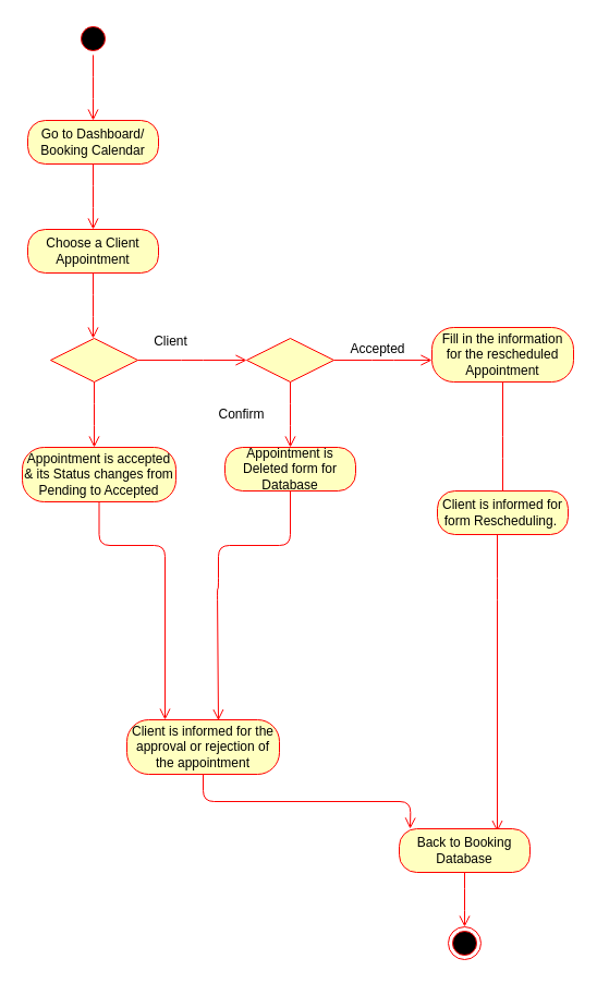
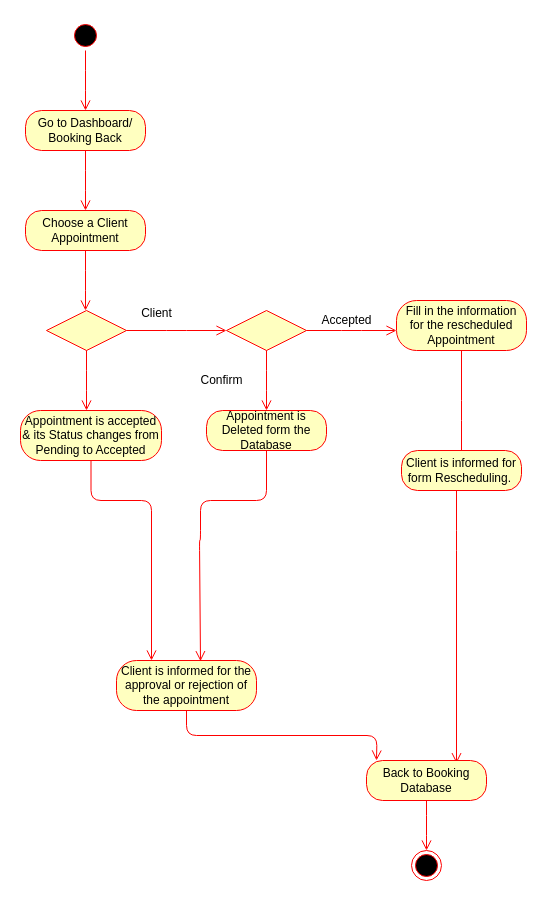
- <mxCell id="4" value="Go to Dashboard/ Booking Calendar" style="rounded=1;whiteSpace=wrap;html=1;arcSize=40;fontColor=#000000;fillColor=#ffffc0;strokeColor=#ff0000;" parent="1" vertex="1"><mxGeometry x="25" y="110" width="120" height="40" as="geometry" /></mxCell>
+ <mxCell id="4" value="Go to Dashboard/ Booking Back" style="rounded=1;whiteSpace=wrap;html=1;arcSize=40;fontColor=#000000;fillColor=#ffffc0;strokeColor=#ff0000;" parent="1" vertex="1"><mxGeometry x="25" y="110" width="120" height="40" as="geometry" /></mxCell>
- <mxCell id="21" value="Appointment is Deleted form for Database" style="rounded=1;whiteSpace=wrap;html=1;arcSize=40;fontColor=#000000;fillColor=#ffffc0;strokeColor=#ff0000;" parent="1" vertex="1"><mxGeometry x="206" y="410" width="120" height="40" as="geometry" /></mxCell>
+ <mxCell id="21" value="Appointment is Deleted form the Database" style="rounded=1;whiteSpace=wrap;html=1;arcSize=40;fontColor=#000000;fillColor=#ffffc0;strokeColor=#ff0000;" parent="1" vertex="1"><mxGeometry x="206" y="410" width="120" height="40" as="geometry" /></mxCell>
